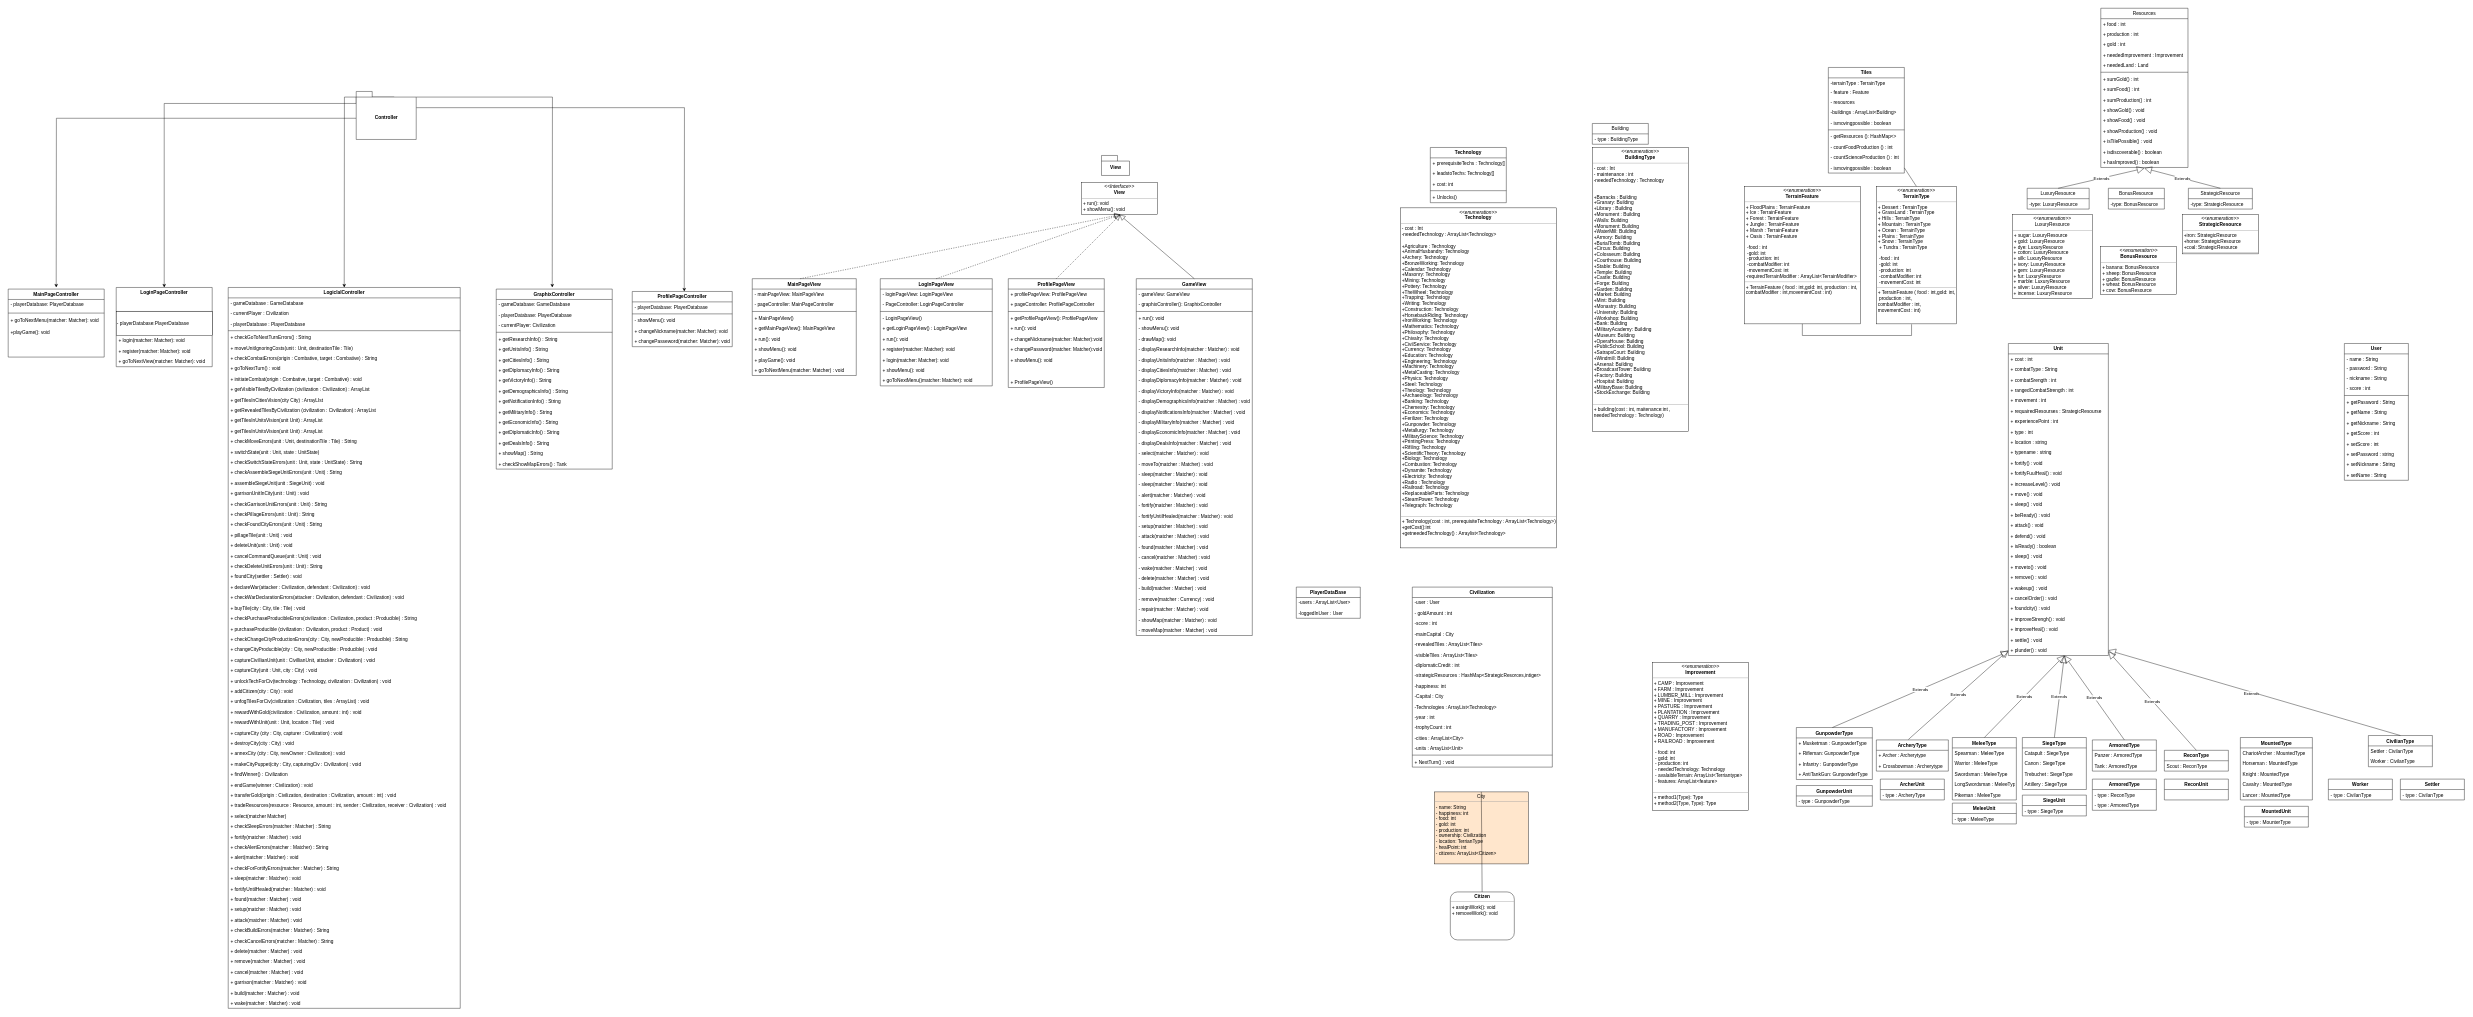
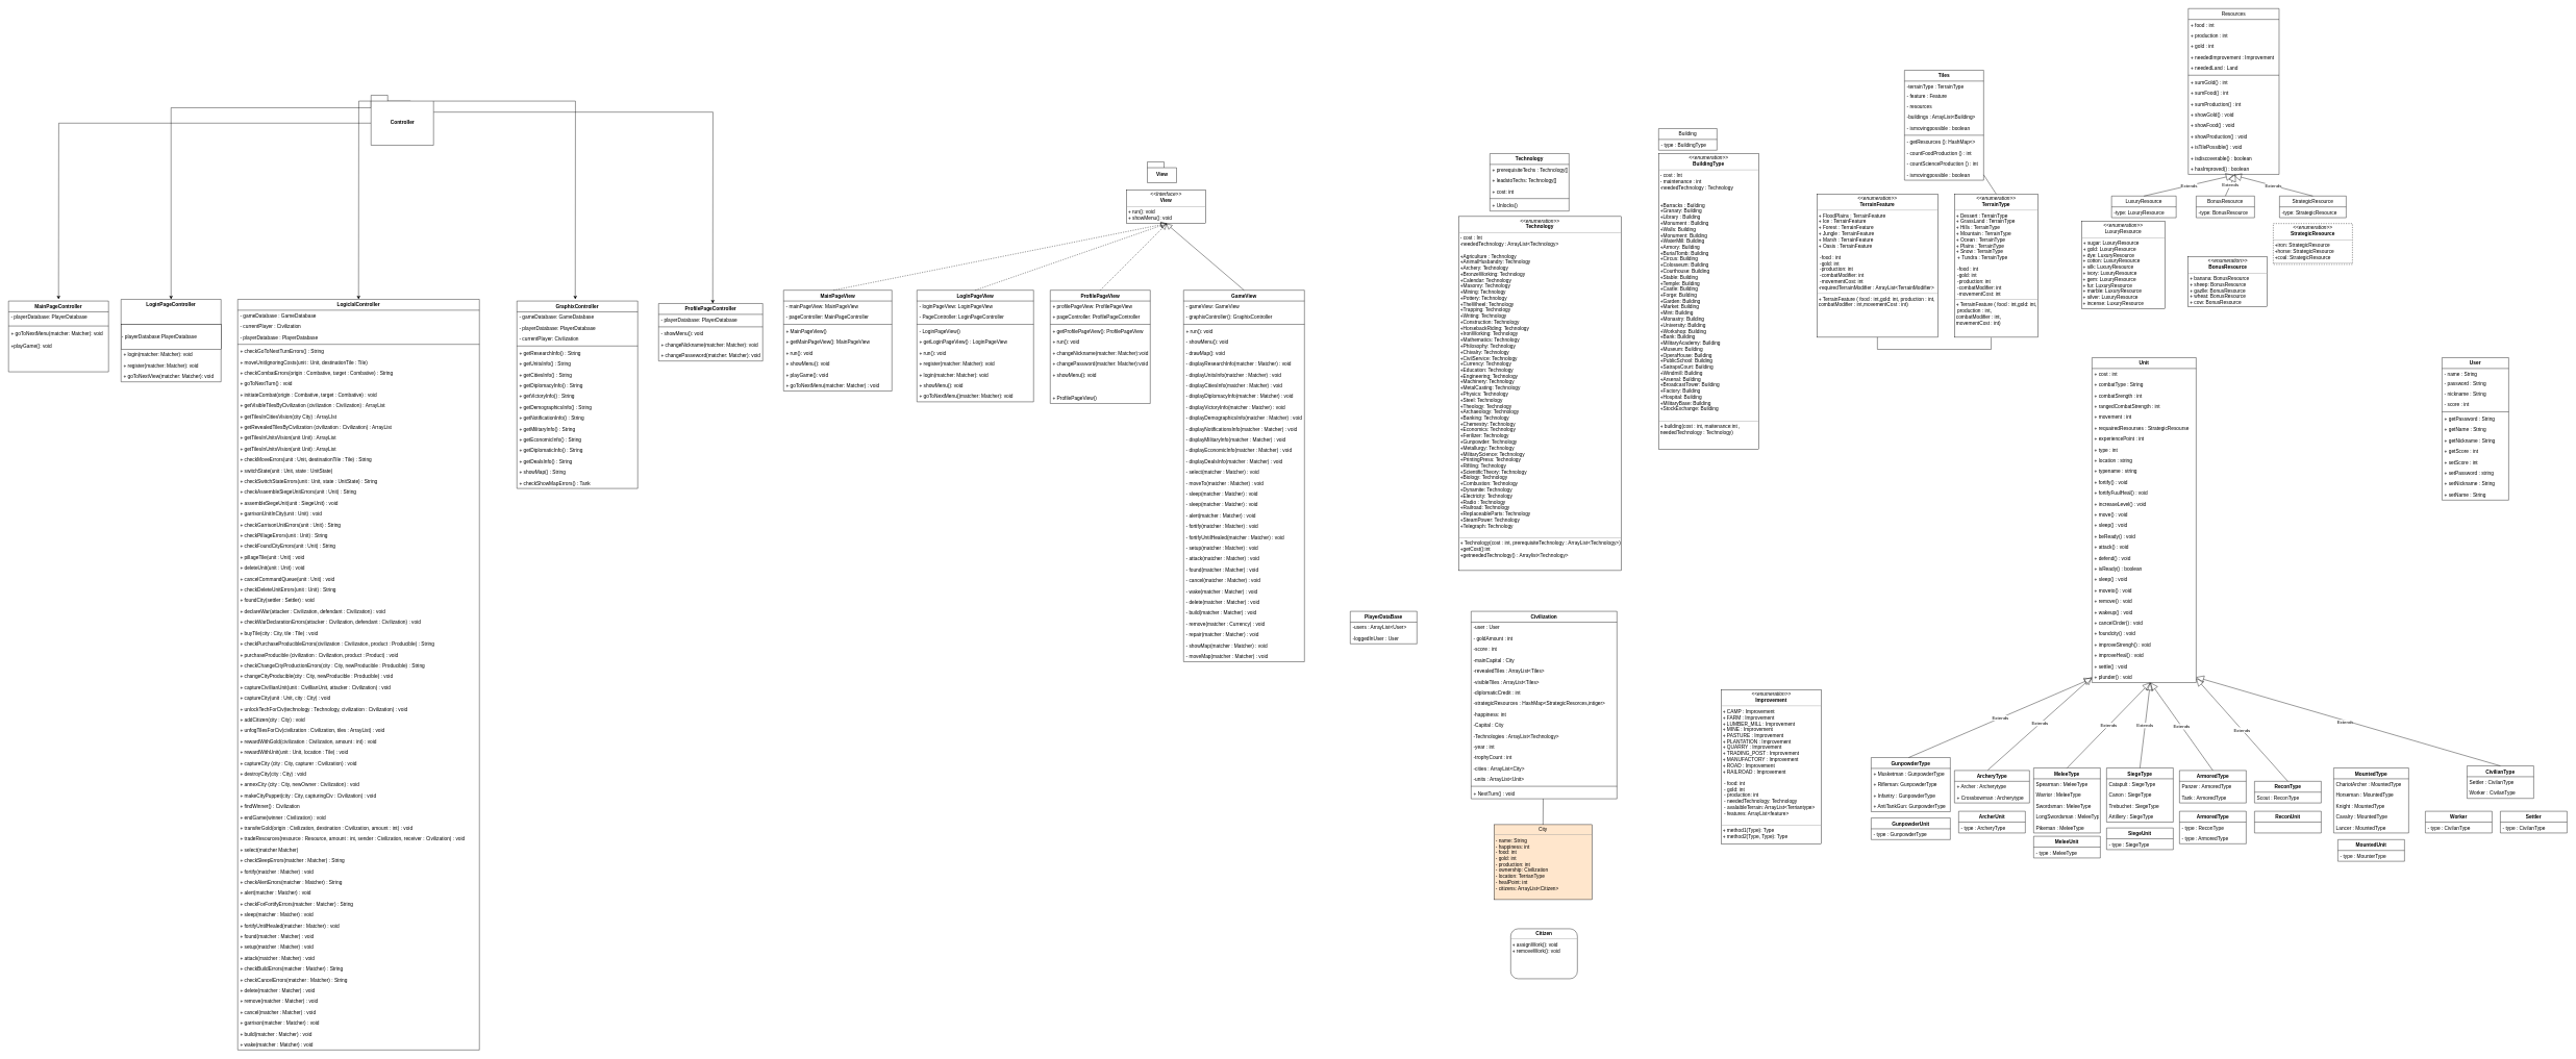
+ <mxCell id="246" value="Extends" style="endArrow=block;endSize=16;endFill=0;html=1;rounded=0;exitX=0.5;exitY=0;exitDx=0;exitDy=0;entryX=0.519;entryY=0.953;entryDx=0;entryDy=0;entryPerimeter=0;" parent="1" source="43" target="42" edge="1"><mxGeometry width="160" relative="1" as="geometry"><mxPoint x="5420" y="530" as="sourcePoint" /><mxPoint x="5580" y="530" as="targetPoint" /></mxGeometry></mxCell>
- <mxCell id="133" value="&lt;p style=&quot;margin: 0px ; margin-top: 4px ; text-align: center&quot;&gt;&lt;i&gt;&amp;lt;&amp;lt;enumeration&amp;gt;&amp;gt;&lt;/i&gt;&lt;br&gt;&lt;b&gt;StrategicResource&lt;/b&gt;&lt;/p&gt;&lt;hr size=&quot;1&quot;&gt;&lt;p style=&quot;margin: 0px ; margin-left: 4px&quot;&gt;+iron: StrategicResource&lt;/p&gt;&lt;p style=&quot;margin: 0px ; margin-left: 4px&quot;&gt;+horse: StrategicResource&lt;br&gt;&lt;/p&gt;&lt;p style=&quot;margin: 0px ; margin-left: 4px&quot;&gt;+coal: StrategicResource&lt;br&gt;&lt;/p&gt;&lt;hr size=&quot;1&quot;&gt;&lt;p style=&quot;margin: 0px ; margin-left: 4px&quot;&gt;&lt;br&gt;&lt;/p&gt;" style="verticalAlign=top;align=left;overflow=fill;fontSize=12;fontFamily=Helvetica;html=1;" parent="1" vertex="1"><mxGeometry x="5455" y="536" width="190" height="98" as="geometry" /></mxCell>
+ <mxCell id="133" value="&lt;p style=&quot;margin: 0px ; margin-top: 4px ; text-align: center&quot;&gt;&lt;i&gt;&amp;lt;&amp;lt;enumeration&amp;gt;&amp;gt;&lt;/i&gt;&lt;br&gt;&lt;b&gt;StrategicResource&lt;/b&gt;&lt;/p&gt;&lt;hr size=&quot;1&quot;&gt;&lt;p style=&quot;margin: 0px ; margin-left: 4px&quot;&gt;+iron: StrategicResource&lt;/p&gt;&lt;p style=&quot;margin: 0px ; margin-left: 4px&quot;&gt;+horse: StrategicResource&lt;br&gt;&lt;/p&gt;&lt;p style=&quot;margin: 0px ; margin-left: 4px&quot;&gt;+coal: StrategicResource&lt;br&gt;&lt;/p&gt;&lt;hr size=&quot;1&quot;&gt;&lt;p style=&quot;margin: 0px ; margin-left: 4px&quot;&gt;&lt;br&gt;&lt;/p&gt;" style="verticalAlign=top;align=left;overflow=fill;fontSize=12;fontFamily=Helvetica;html=1;dashed=1;" parent="1" vertex="1"><mxGeometry x="5455" y="536" width="190" height="98" as="geometry" /></mxCell>
- <mxCell id="131" value="&lt;p style=&quot;margin: 0px ; margin-top: 4px ; text-align: center&quot;&gt;&lt;i&gt;&amp;lt;&amp;lt;enumeration&amp;gt;&amp;gt;&lt;/i&gt;&lt;br&gt;LuxuryResource&lt;/p&gt;&lt;hr size=&quot;1&quot;&gt;&lt;p style=&quot;margin: 0px ; margin-left: 4px&quot;&gt;+ sugar:&amp;nbsp;LuxuryResource&lt;br&gt;+ gold: LuxuryResource&lt;br&gt;&lt;/p&gt;&lt;p style=&quot;margin: 0px ; margin-left: 4px&quot;&gt;&lt;/p&gt;&amp;nbsp;+ dye: LuxuryResource&lt;br&gt;&amp;nbsp;+ cotton: LuxuryResource&lt;br&gt;&amp;nbsp;+ silk: LuxuryResource&lt;br&gt;&amp;nbsp;+ ivory: LuxuryResource&lt;br&gt;&amp;nbsp;+ gem: LuxuryResource&lt;br&gt;&amp;nbsp;+ fur: LuxuryResource&lt;br&gt;&amp;nbsp;+ marble: LuxuryResource&lt;br&gt;&amp;nbsp;+ silver: LuxuryResource&lt;br&gt;&amp;nbsp;+ incense: LuxuryResource" style="verticalAlign=top;align=left;overflow=fill;fontSize=12;fontFamily=Helvetica;html=1;" parent="1" vertex="1"><mxGeometry x="5030" y="536" width="200" height="210" as="geometry" /></mxCell>
+ <mxCell id="131" value="&lt;p style=&quot;margin: 0px ; margin-top: 4px ; text-align: center&quot;&gt;&lt;i&gt;&amp;lt;&amp;lt;enumeration&amp;gt;&amp;gt;&lt;/i&gt;&lt;br&gt;LuxuryResource&lt;/p&gt;&lt;hr size=&quot;1&quot;&gt;&lt;p style=&quot;margin: 0px ; margin-left: 4px&quot;&gt;+ sugar:&amp;nbsp;LuxuryResource&lt;br&gt;+ gold: LuxuryResource&lt;br&gt;&lt;/p&gt;&lt;p style=&quot;margin: 0px ; margin-left: 4px&quot;&gt;&lt;/p&gt;&amp;nbsp;+ dye: LuxuryResource&lt;br&gt;&amp;nbsp;+ cotton: LuxuryResource&lt;br&gt;&amp;nbsp;+ silk: LuxuryResource&lt;br&gt;&amp;nbsp;+ ivory: LuxuryResource&lt;br&gt;&amp;nbsp;+ gem: LuxuryResource&lt;br&gt;&amp;nbsp;+ fur: LuxuryResource&lt;br&gt;&amp;nbsp;+ marble: LuxuryResource&lt;br&gt;&amp;nbsp;+ silver: LuxuryResource&lt;br&gt;&amp;nbsp;+ incense: LuxuryResource" style="verticalAlign=top;align=left;overflow=fill;fontSize=12;fontFamily=Helvetica;html=1;" parent="1" vertex="1"><mxGeometry x="4995" y="531" width="200" height="210" as="geometry" /></mxCell>
- <mxCell id="245" value="" style="endArrow=none;html=1;rounded=0;exitX=0.5;exitY=0;exitDx=0;exitDy=0;" parent="1" source="218" target="219" edge="1"><mxGeometry width="50" height="50" relative="1" as="geometry"><mxPoint x="3875" y="1979" as="sourcePoint" /><mxPoint x="3925" y="1929" as="targetPoint" /></mxGeometry></mxCell>
+ <mxCell id="245" value="" style="endArrow=none;html=1;rounded=0;exitX=0.5;exitY=0;exitDx=0;exitDy=0;entryX=0.494;entryY=1;entryDx=0;entryDy=0;entryPerimeter=0;" parent="1" source="218" target="244" edge="1"><mxGeometry width="50" height="50" relative="1" as="geometry"><mxPoint x="3875" y="1979" as="sourcePoint" /><mxPoint x="3925" y="1929" as="targetPoint" /></mxGeometry></mxCell>
